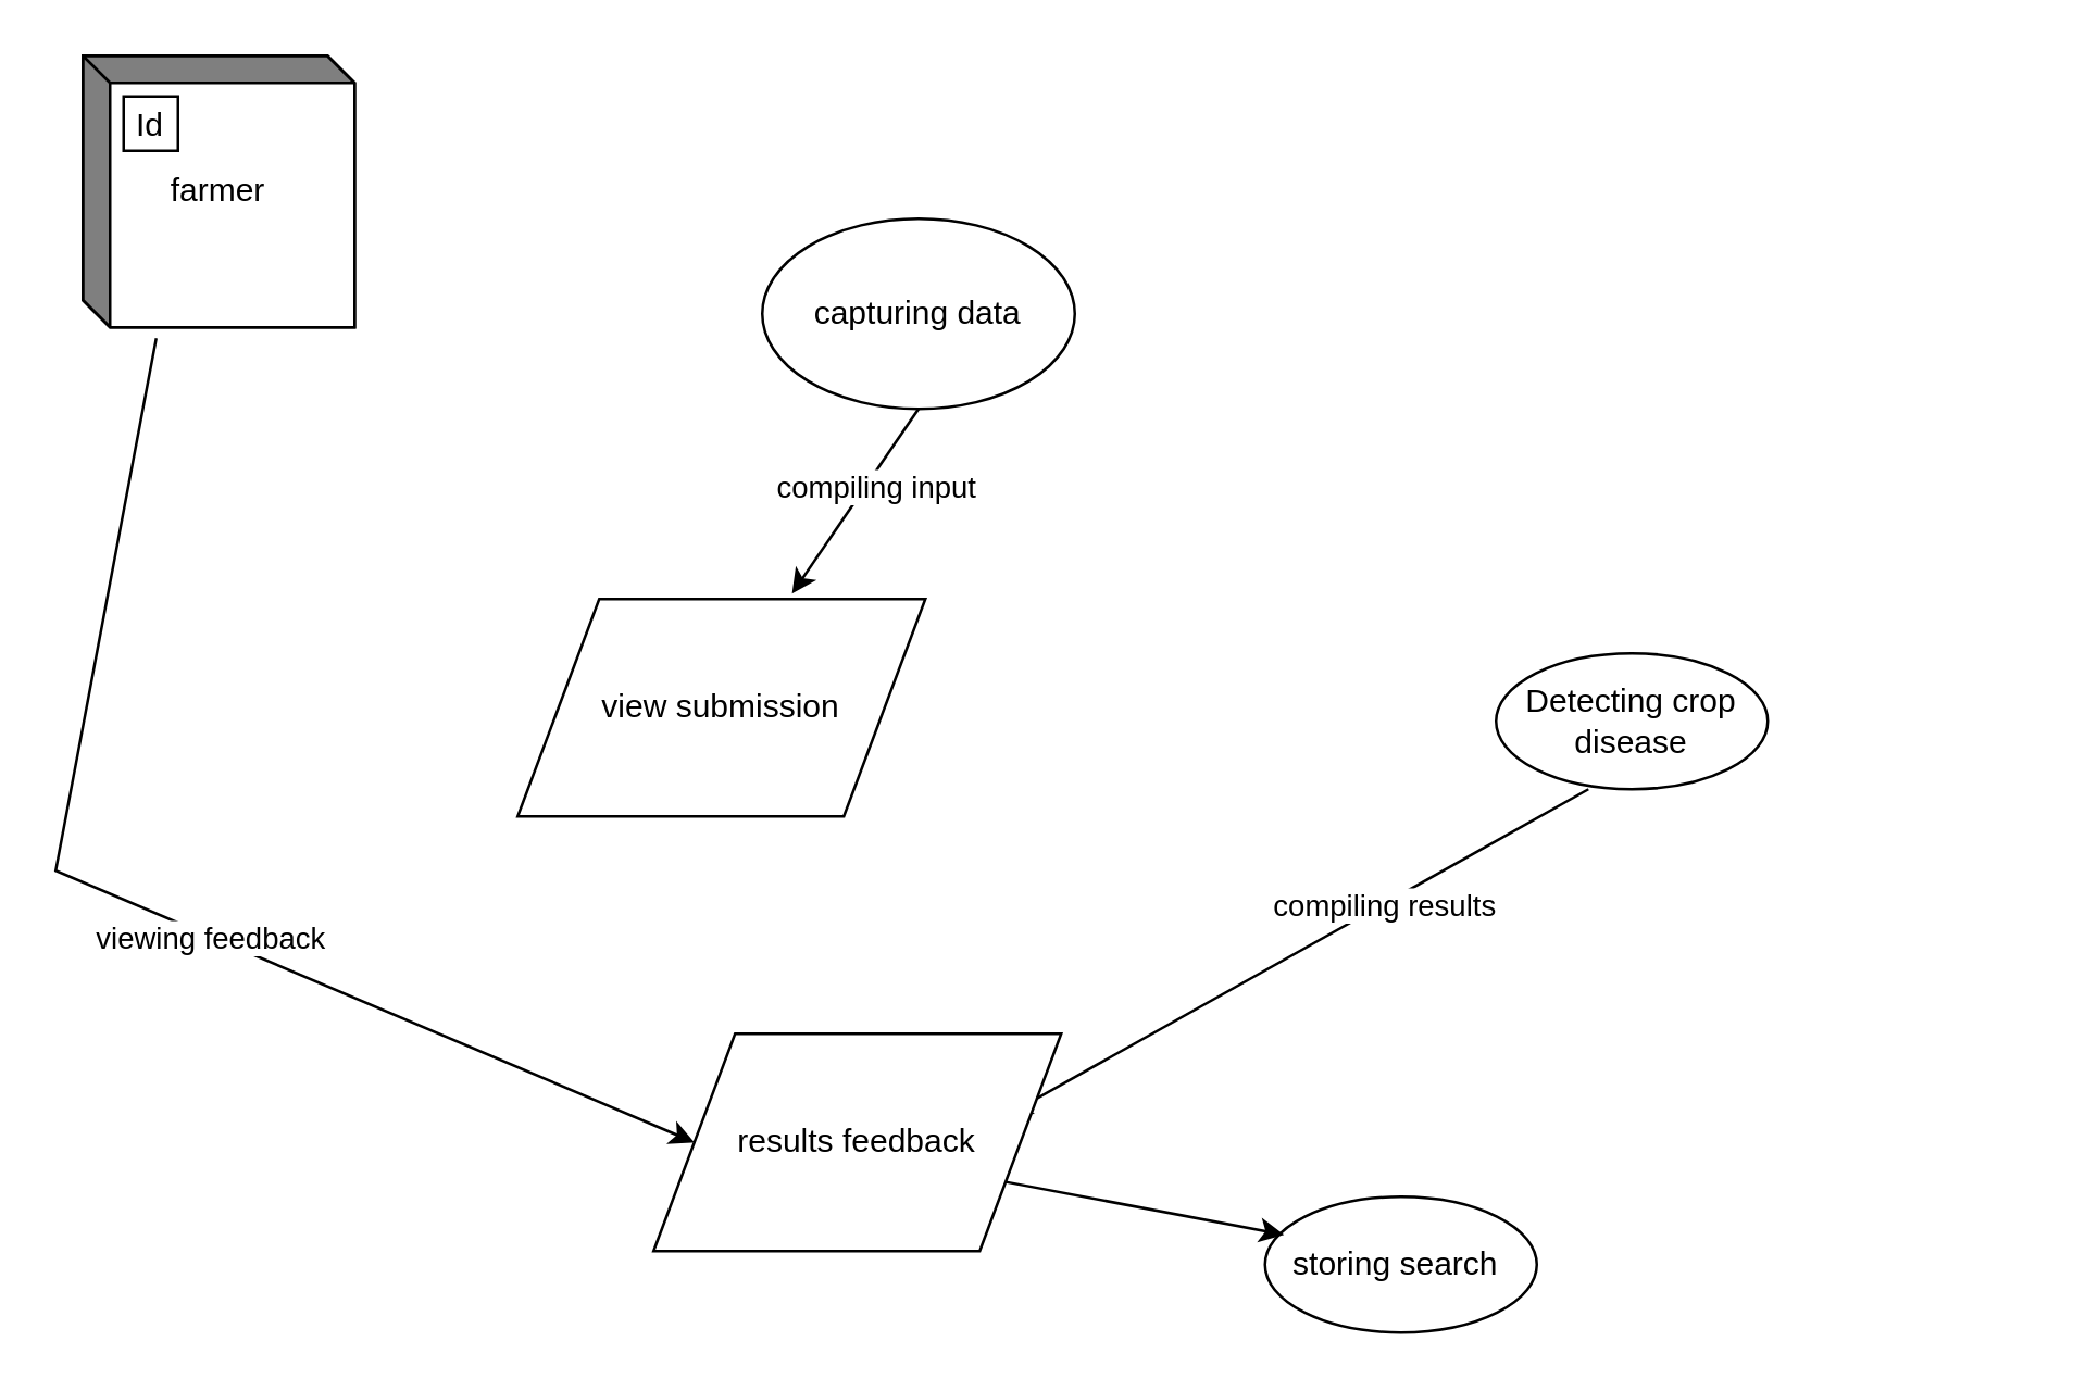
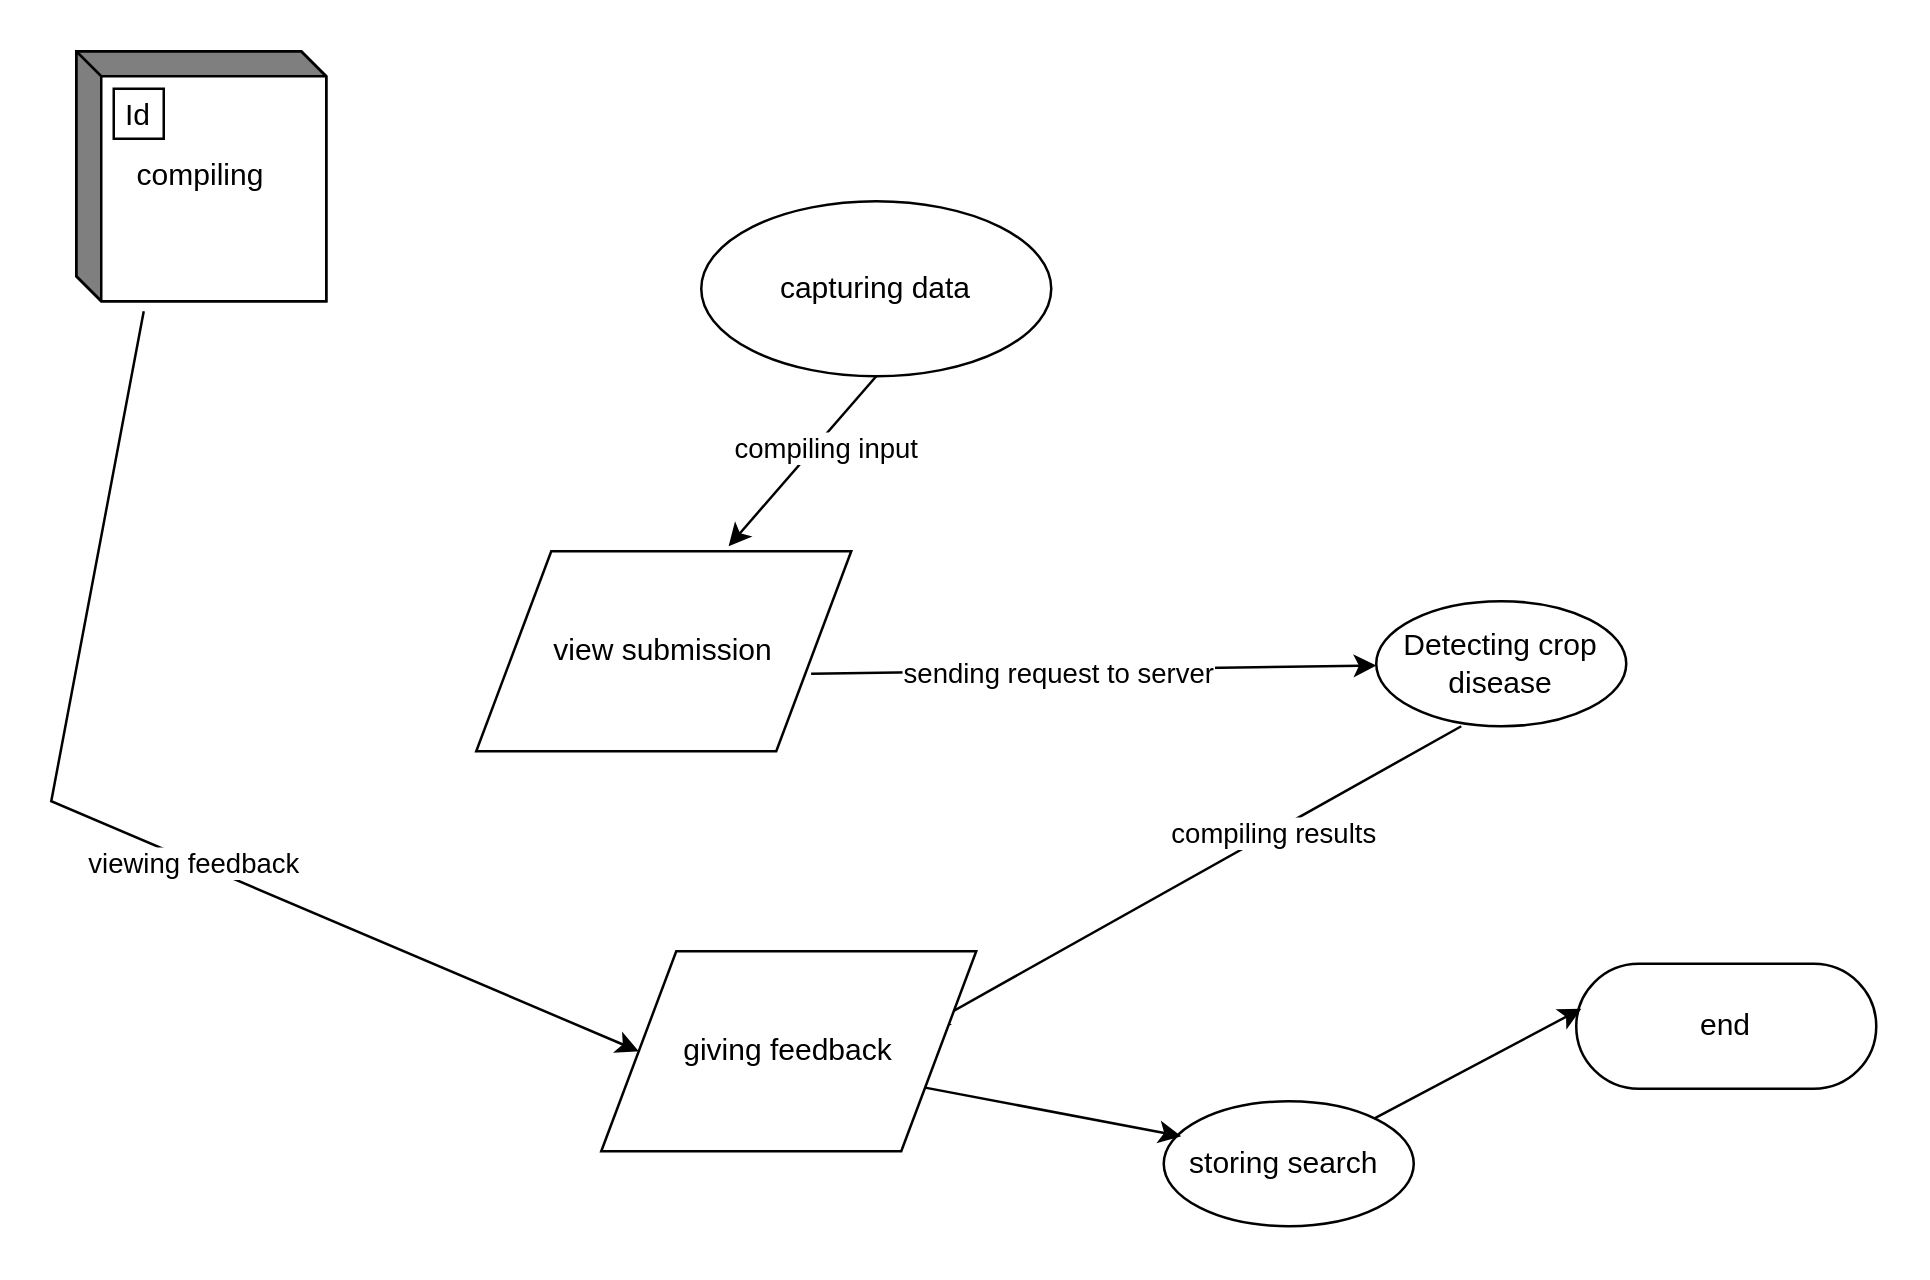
- <mxCell id="2" value="farmer" style="html=1;dashed=0;whiteSpace=wrap;shape=mxgraph.dfd.externalEntity" vertex="1" parent="1"><mxGeometry x="30" y="20" width="100" height="100" as="geometry" /></mxCell>
+ <mxCell id="2" value="compiling" style="html=1;dashed=0;whiteSpace=wrap;shape=mxgraph.dfd.externalEntity" vertex="1" parent="1"><mxGeometry x="30" y="20" width="100" height="100" as="geometry" /></mxCell>
- <mxCell id="4" value="capturing data" style="shape=ellipse;html=1;dashed=0;whiteSpace=wrap;perimeter=ellipsePerimeter;" vertex="1" parent="1"><mxGeometry x="280" y="80" width="115" height="70" as="geometry" /></mxCell>
+ <mxCell id="4" value="capturing data" style="shape=ellipse;html=1;dashed=0;whiteSpace=wrap;perimeter=ellipsePerimeter;" vertex="1" parent="1"><mxGeometry x="280" y="80" width="140" height="70" as="geometry" /></mxCell>
+ <mxCell id="12" value="" style="endArrow=classic;html=1;rounded=0;exitX=0.893;exitY=0.613;exitDx=0;exitDy=0;exitPerimeter=0;" edge="1" parent="1" source="6" target="5"><mxGeometry width="50" height="50" relative="1" as="geometry"><mxPoint x="410" y="310" as="sourcePoint" /><mxPoint x="460" y="260" as="targetPoint" /></mxGeometry></mxCell>
+ <mxCell id="13" value="sending request to server" style="edgeLabel;html=1;align=center;verticalAlign=middle;resizable=0;points=[];" connectable="0" vertex="1" parent="12"><mxGeometry x="-0.124" y="-1" relative="1" as="geometry"><mxPoint as="offset" /></mxGeometry></mxCell>
+ <mxCell id="7" value="end" style="html=1;dashed=0;whiteSpace=wrap;shape=mxgraph.dfd.start" vertex="1" parent="1"><mxGeometry x="630" y="385" width="120" height="50" as="geometry" /></mxCell>
- <mxCell id="14" value="results feedback" style="shape=parallelogram;perimeter=parallelogramPerimeter;whiteSpace=wrap;html=1;dashed=0;" vertex="1" parent="1"><mxGeometry x="240" y="380" width="150" height="80" as="geometry" /></mxCell>
+ <mxCell id="14" value="giving feedback" style="shape=parallelogram;perimeter=parallelogramPerimeter;whiteSpace=wrap;html=1;dashed=0;" vertex="1" parent="1"><mxGeometry x="240" y="380" width="150" height="80" as="geometry" /></mxCell>
+ <mxCell id="17" value="" style="endArrow=classic;html=1;rounded=0;entryX=0.017;entryY=0.36;entryDx=0;entryDy=0;entryPerimeter=0;" edge="1" parent="1" source="15" target="7"><mxGeometry width="50" height="50" relative="1" as="geometry"><mxPoint x="390" y="290" as="sourcePoint" /><mxPoint x="440" y="240" as="targetPoint" /></mxGeometry></mxCell>
